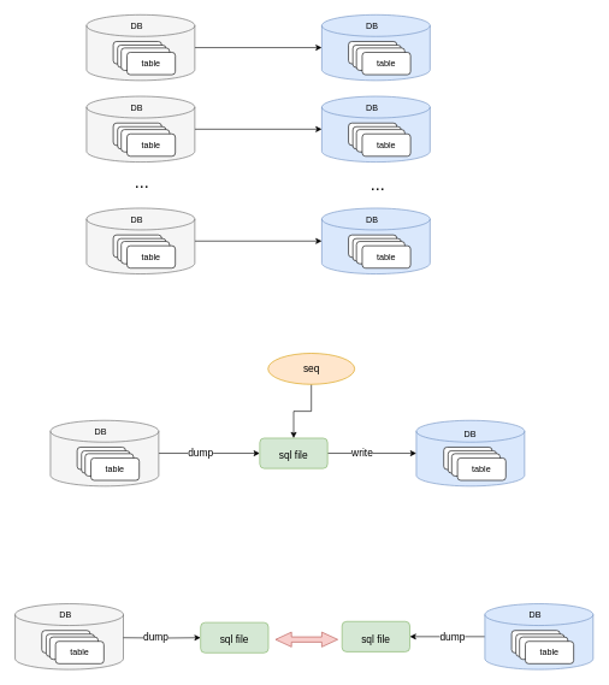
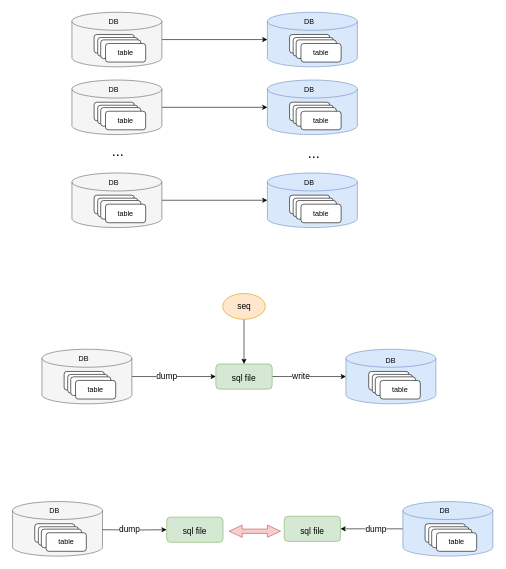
- <mxCell id="61" value="seq" style="ellipse;whiteSpace=wrap;html=1;fontFamily=Helvetica;fontSize=14;fillColor=#ffe6cc;strokeColor=#d79b00;" vertex="1" parent="1"><mxGeometry x="370.5" y="489" width="120" height="43" as="geometry" /></mxCell>
+ <mxCell id="61" value="seq" style="ellipse;whiteSpace=wrap;html=1;fontFamily=Helvetica;fontSize=14;fillColor=#ffe6cc;strokeColor=#d79b00;" vertex="1" parent="1"><mxGeometry x="370.5" y="489" width="71" height="43" as="geometry" /></mxCell>
